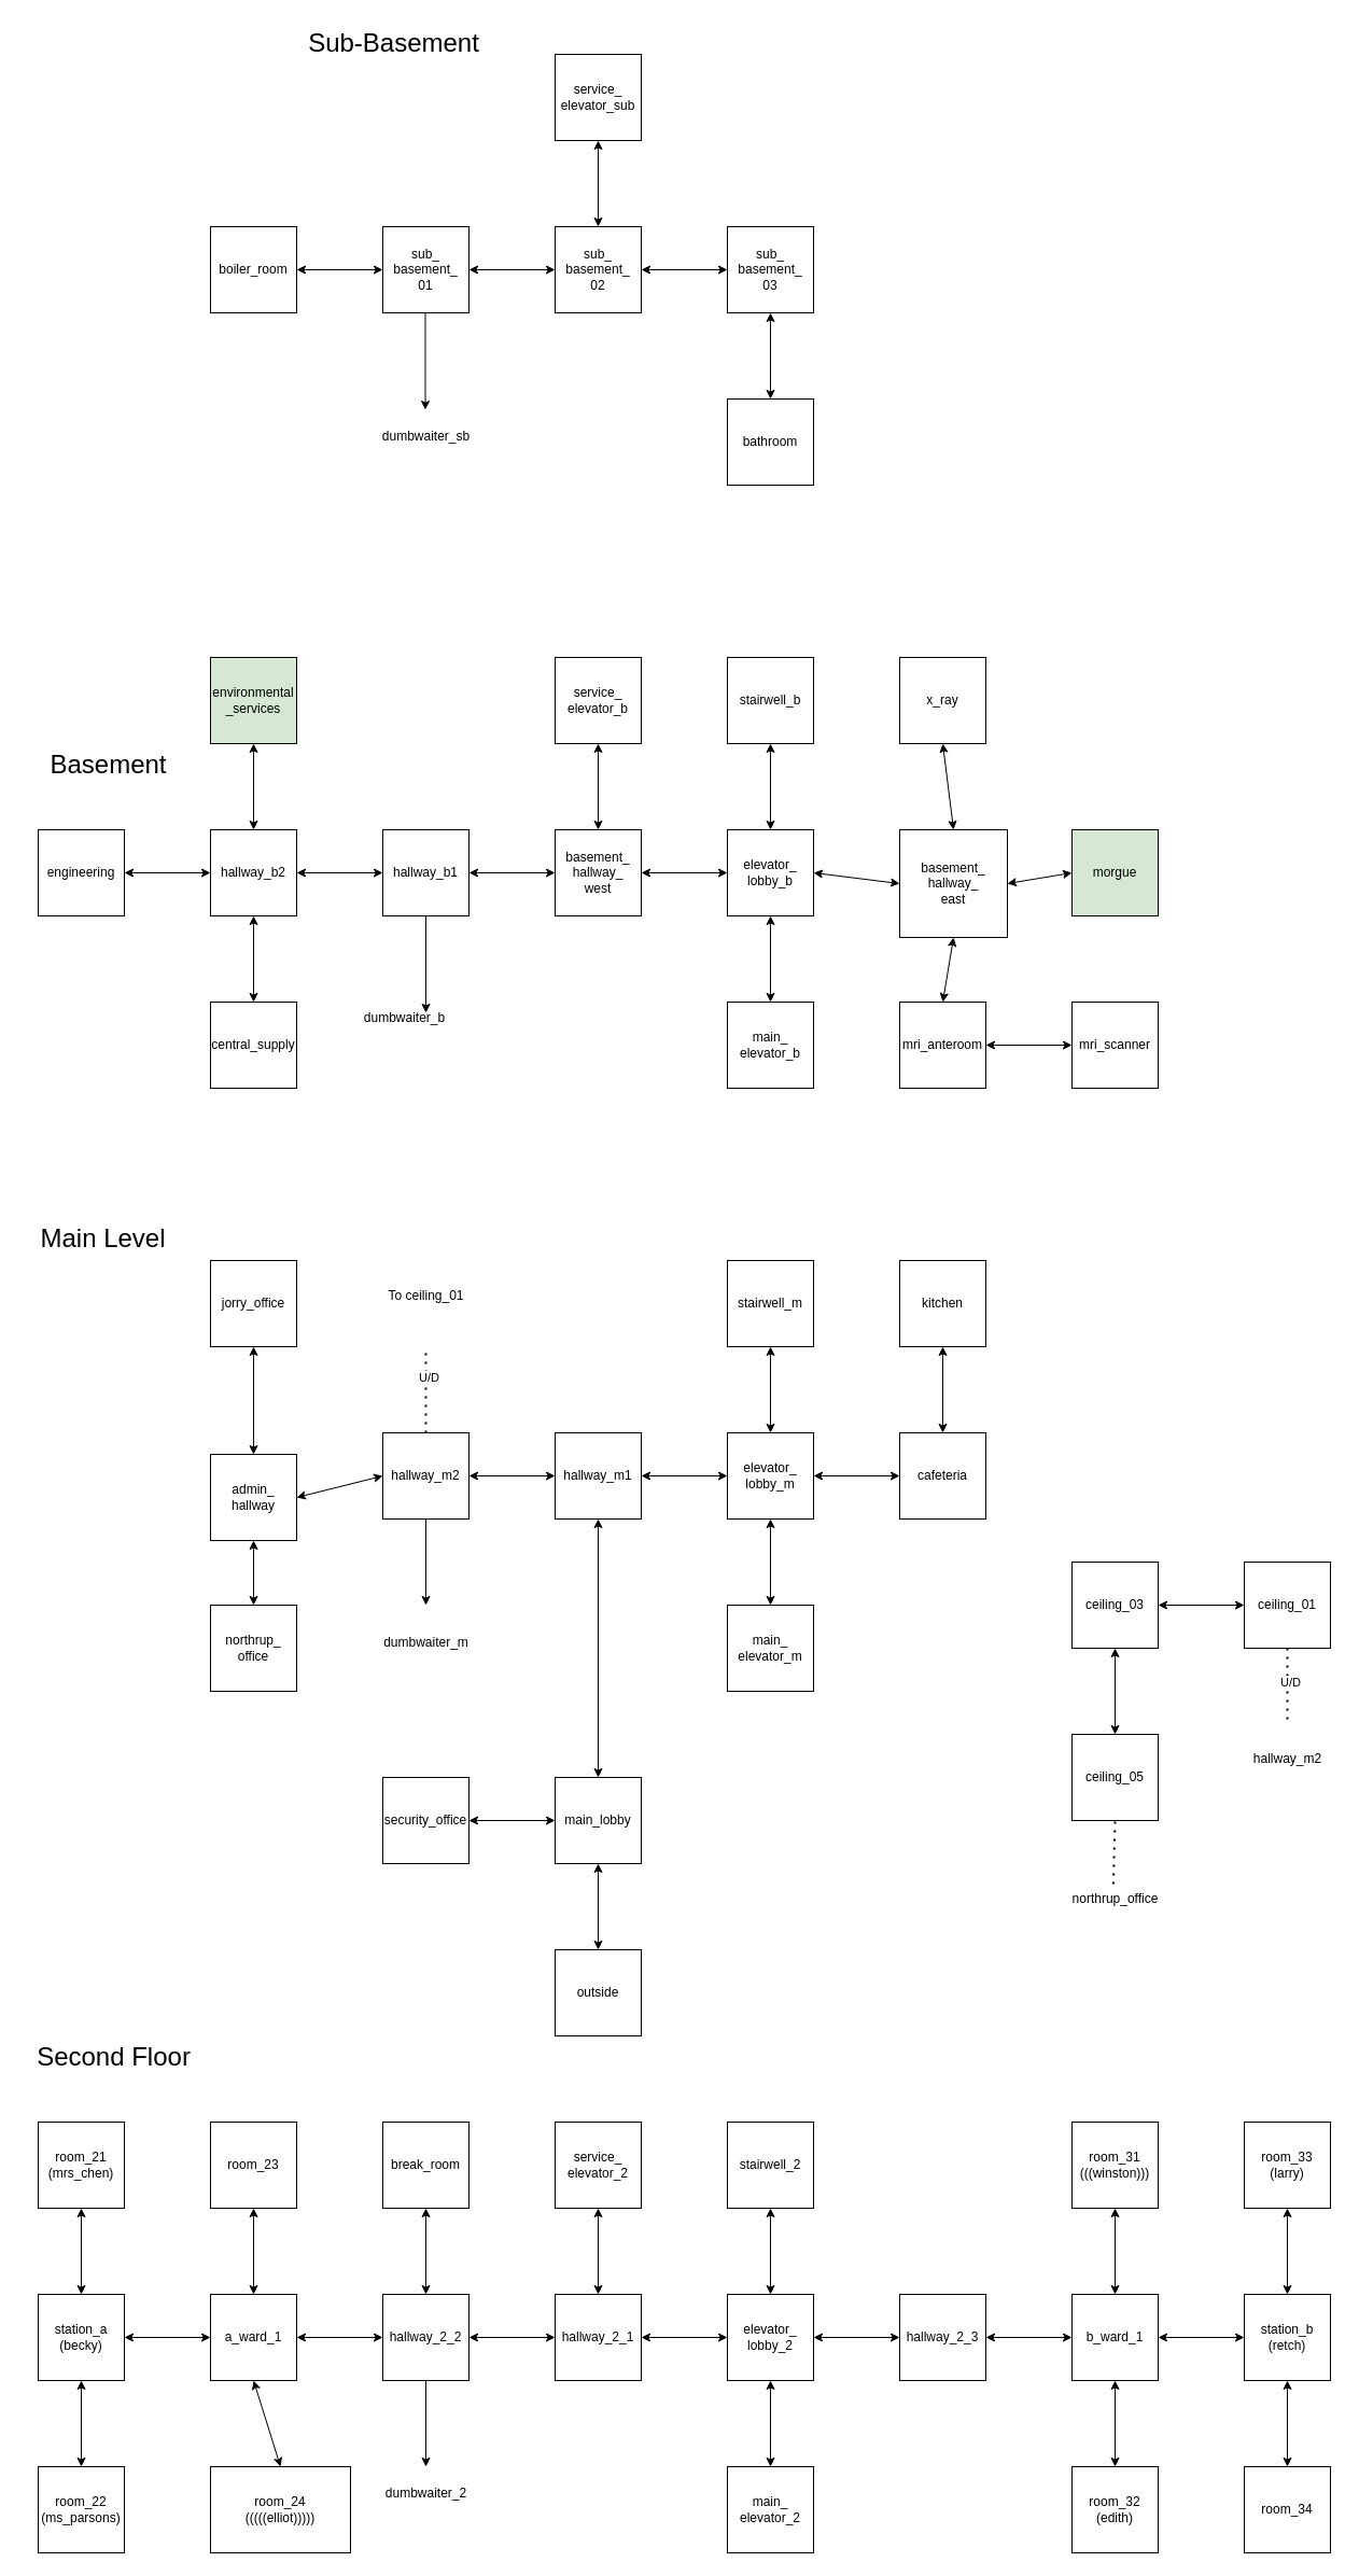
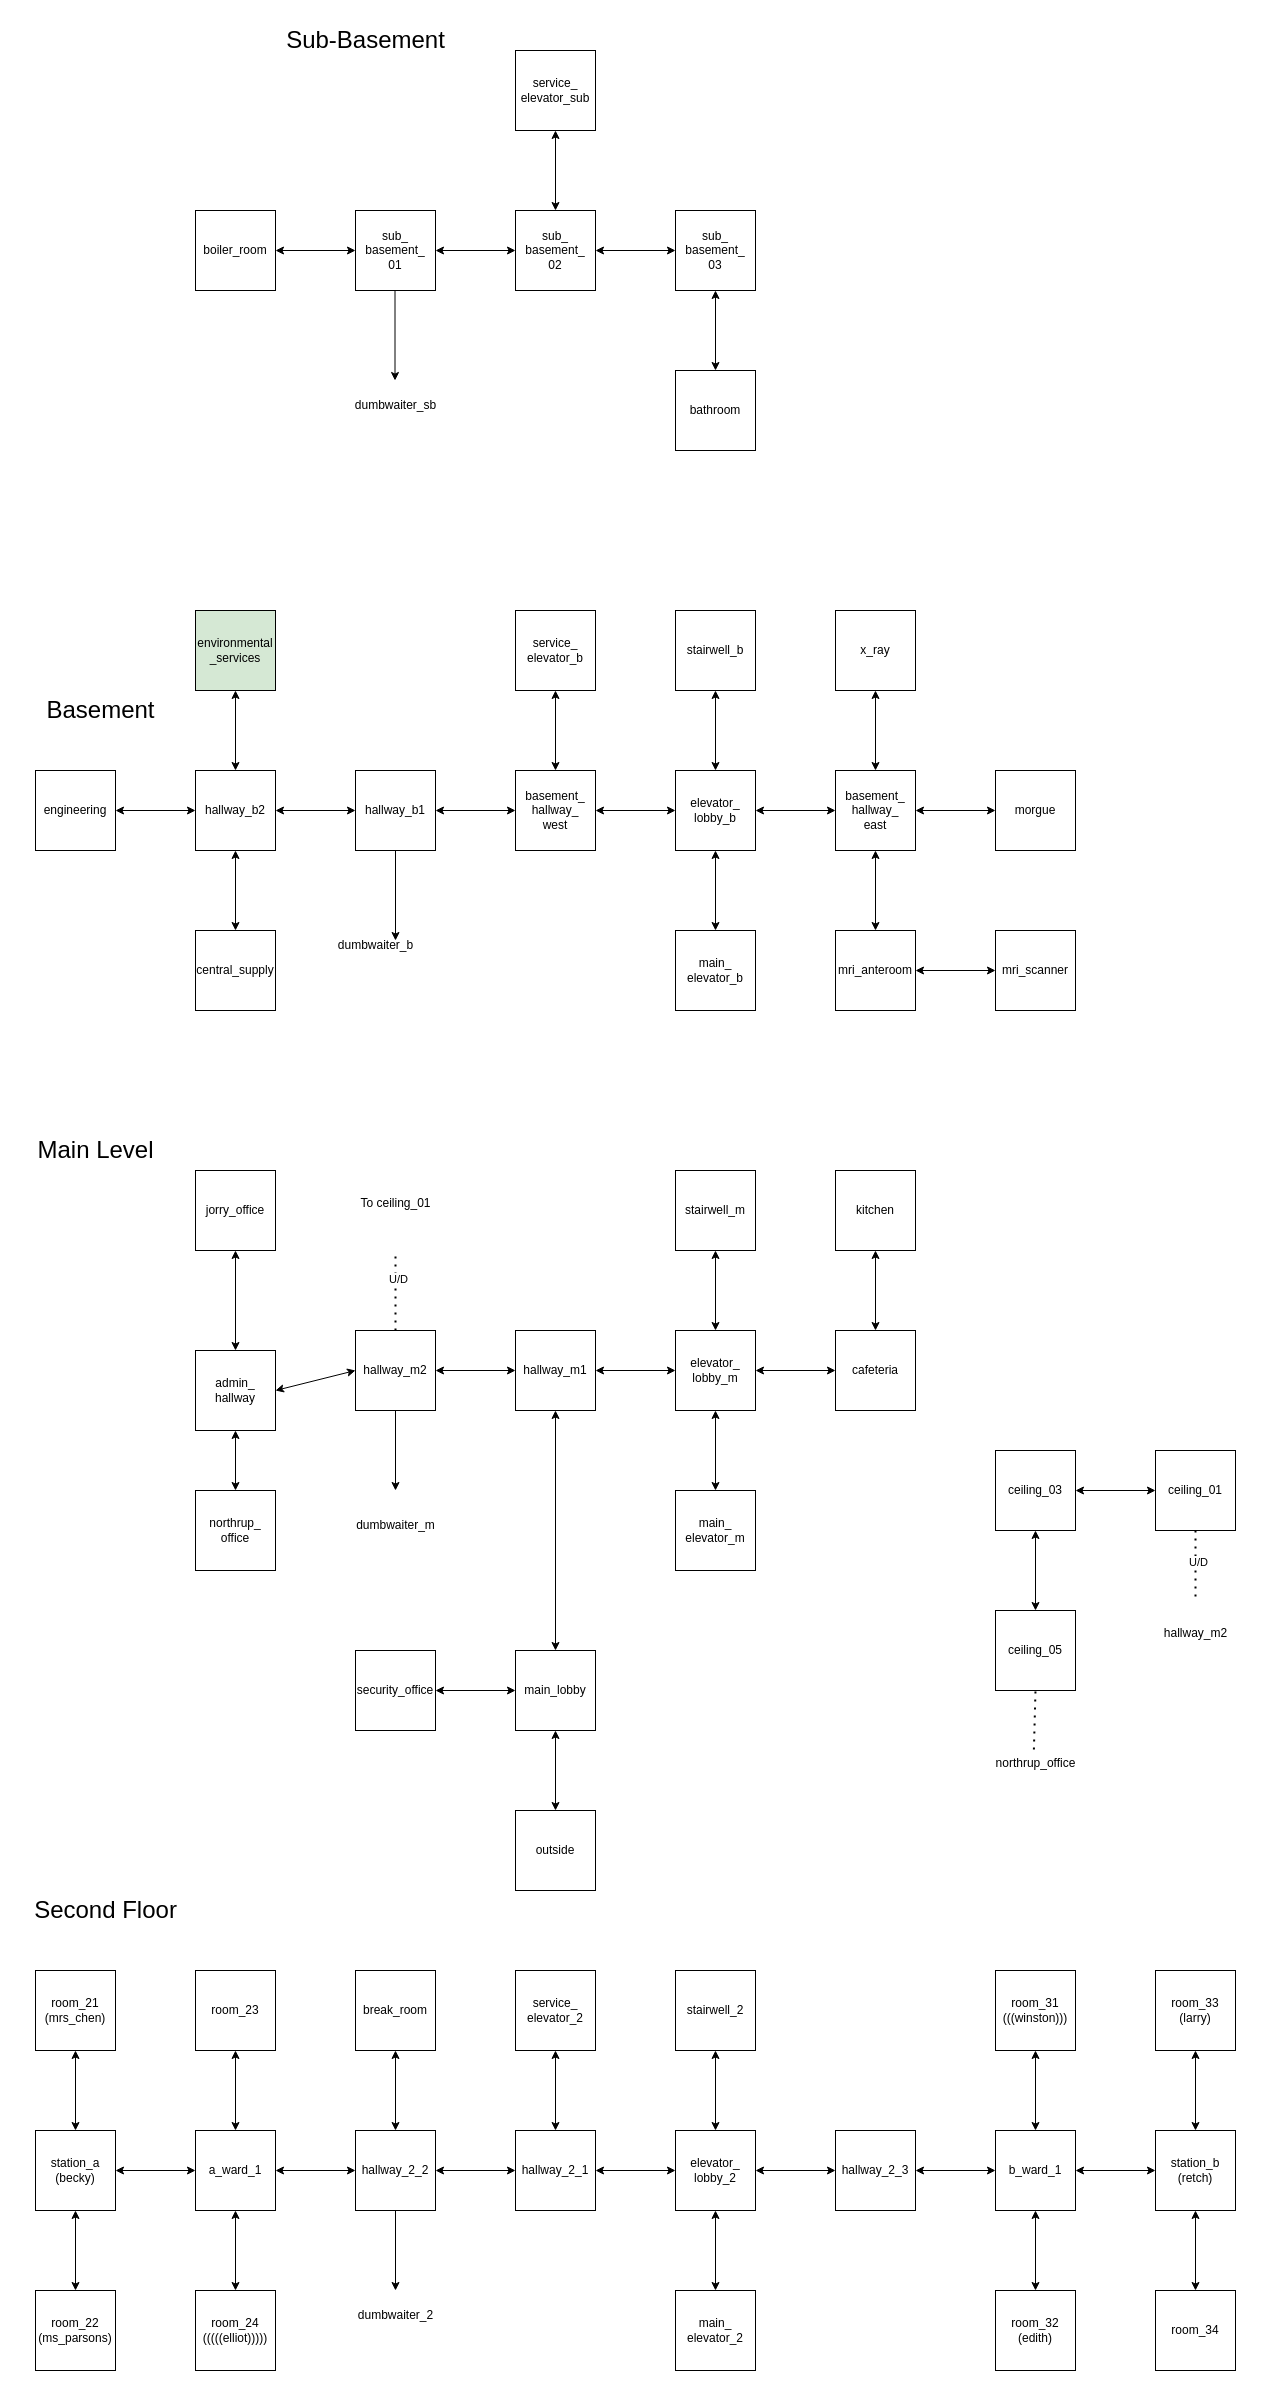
- <mxCell id="40" value="morgue" style="whiteSpace=wrap;html=1;aspect=fixed;fillColor=#d5e8d4;" parent="1" vertex="1"><mxGeometry x="995" y="770" width="80" height="80" as="geometry" /></mxCell>
+ <mxCell id="40" value="morgue" style="whiteSpace=wrap;html=1;aspect=fixed;" parent="1" vertex="1"><mxGeometry x="995" y="770" width="80" height="80" as="geometry" /></mxCell>
- <mxCell id="22" value="basement_&lt;div&gt;hallway_&lt;/div&gt;&lt;div&gt;east&lt;/div&gt;" style="whiteSpace=wrap;html=1;aspect=fixed;" parent="1" vertex="1"><mxGeometry x="835" y="770" width="100" height="100" as="geometry" /></mxCell>
+ <mxCell id="22" value="basement_&lt;div&gt;hallway_&lt;/div&gt;&lt;div&gt;east&lt;/div&gt;" style="whiteSpace=wrap;html=1;aspect=fixed;" parent="1" vertex="1"><mxGeometry x="835" y="770" width="80" height="80" as="geometry" /></mxCell>
- <mxCell id="84" value="room_24&lt;div&gt;(((((elliot)))))&lt;/div&gt;" style="whiteSpace=wrap;html=1;aspect=fixed;" parent="1" vertex="1"><mxGeometry x="195" y="2290" width="130" height="80" as="geometry" /></mxCell>
+ <mxCell id="84" value="room_24&lt;div&gt;(((((elliot)))))&lt;/div&gt;" style="whiteSpace=wrap;html=1;aspect=fixed;" parent="1" vertex="1"><mxGeometry x="195" y="2290" width="80" height="80" as="geometry" /></mxCell>
